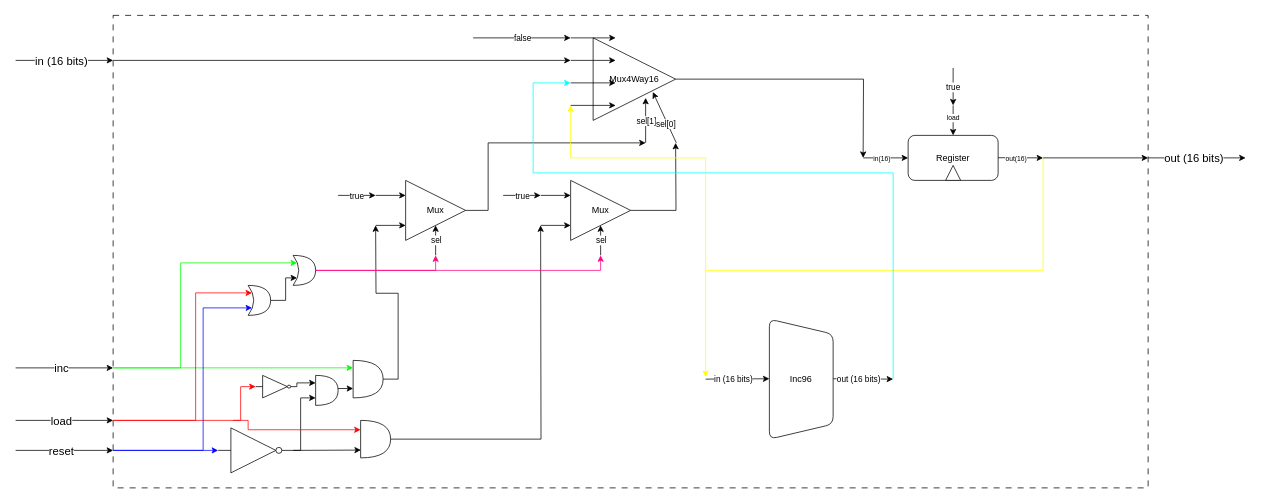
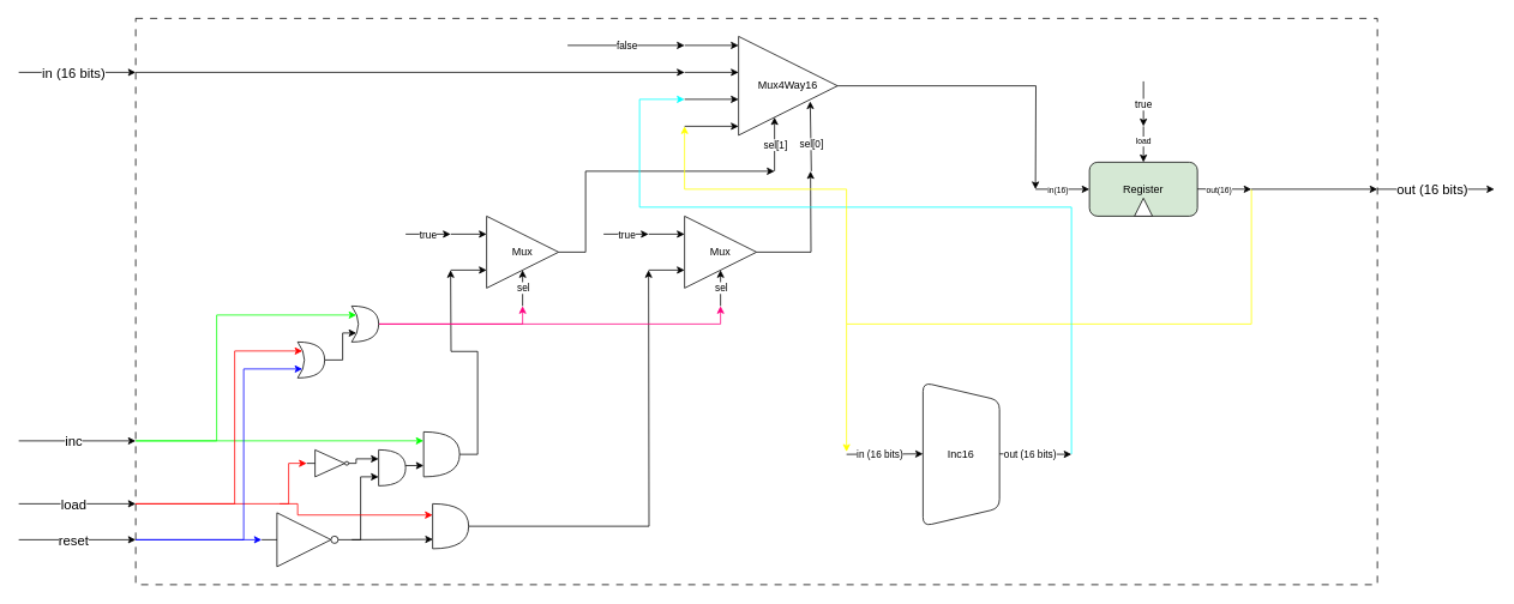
- <mxCell id="30" value="Mux4Way16" style="triangle;whiteSpace=wrap;html=1;container=0;" parent="28" vertex="1"><mxGeometry x="30" y="10" width="110" height="110" as="geometry" /></mxCell>
+ <mxCell id="30" value="Mux4Way16" style="triangle;whiteSpace=wrap;html=1;container=0;" parent="28" vertex="1"><mxGeometry x="60" width="110" height="110" as="geometry" /></mxCell>
- <mxCell id="4" value="Register" style="rounded=1;whiteSpace=wrap;html=1;" parent="3" vertex="1"><mxGeometry x="60" y="40" width="120" height="60" as="geometry" /></mxCell>
+ <mxCell id="4" value="Register" style="rounded=1;whiteSpace=wrap;html=1;fillColor=#d5e8d4;" parent="3" vertex="1"><mxGeometry x="60" y="40" width="120" height="60" as="geometry" /></mxCell>
- <mxCell id="13" value="Inc96" style="shape=trapezoid;perimeter=trapezoidPerimeter;whiteSpace=wrap;html=1;fixedSize=1;direction=south;rounded=1;" parent="12" vertex="1"><mxGeometry x="85" width="85" height="160" as="geometry" /></mxCell>
+ <mxCell id="13" value="Inc16" style="shape=trapezoid;perimeter=trapezoidPerimeter;whiteSpace=wrap;html=1;fixedSize=1;direction=south;rounded=1;" parent="12" vertex="1"><mxGeometry x="85" width="85" height="160" as="geometry" /></mxCell>
